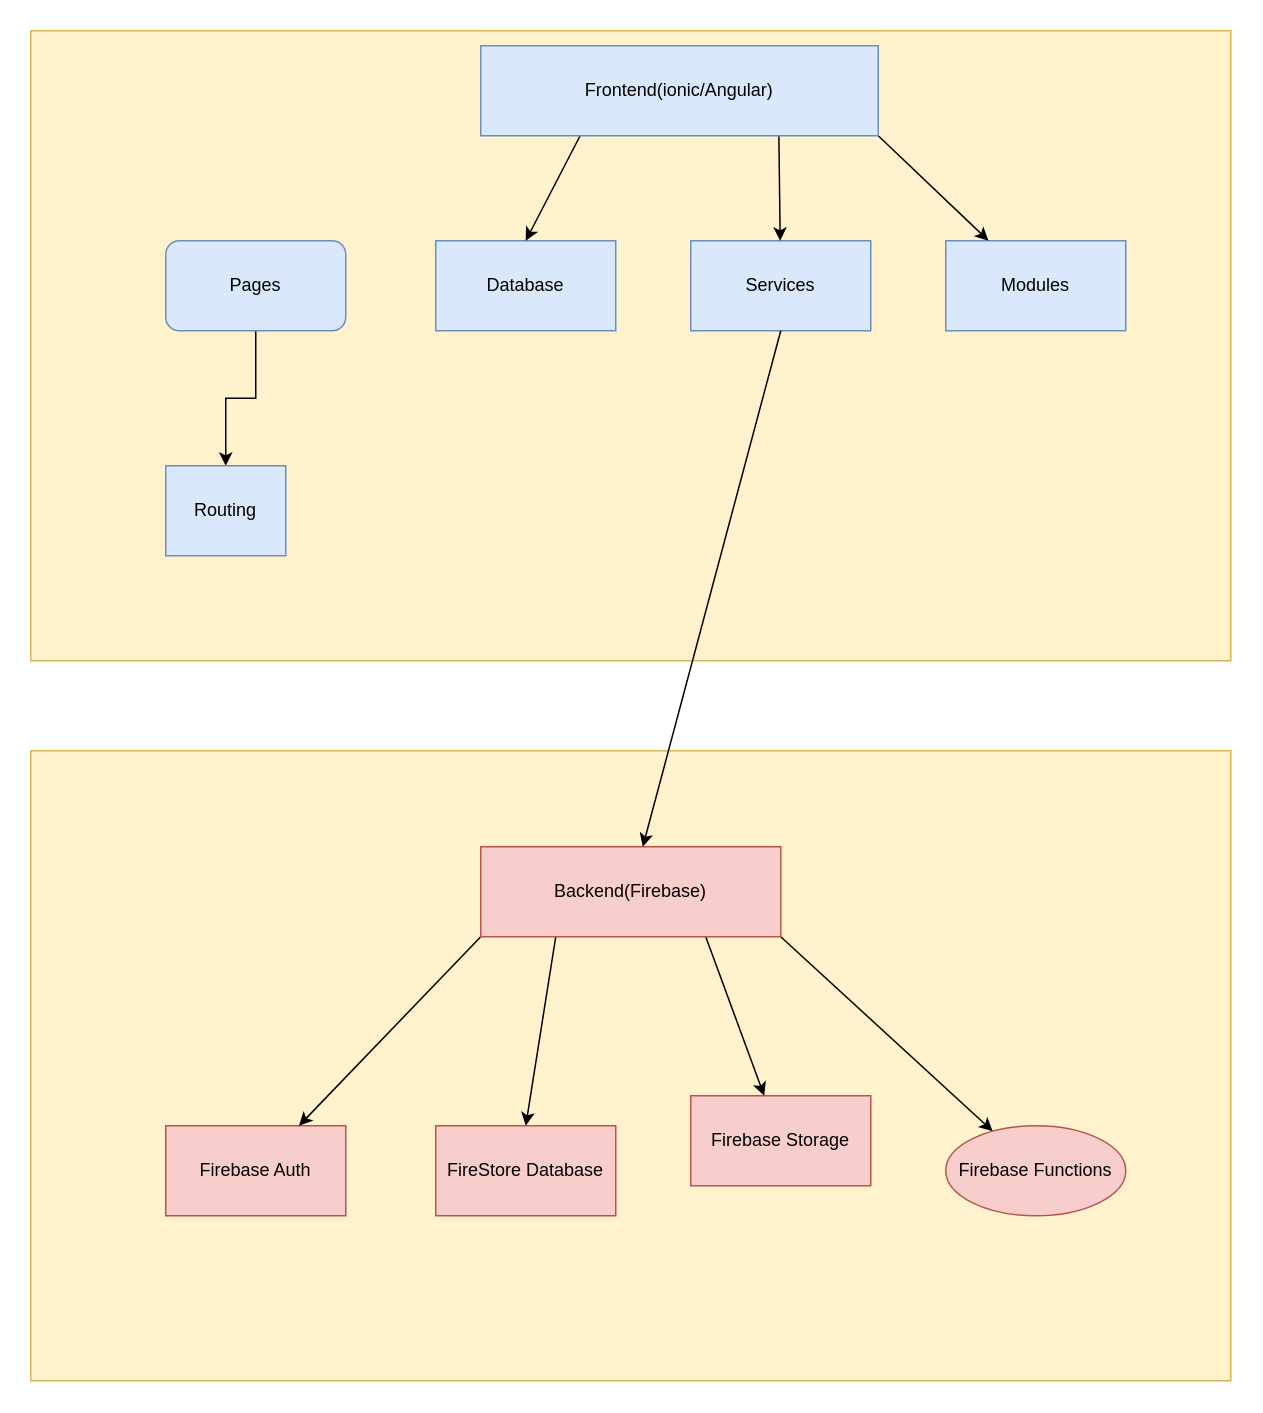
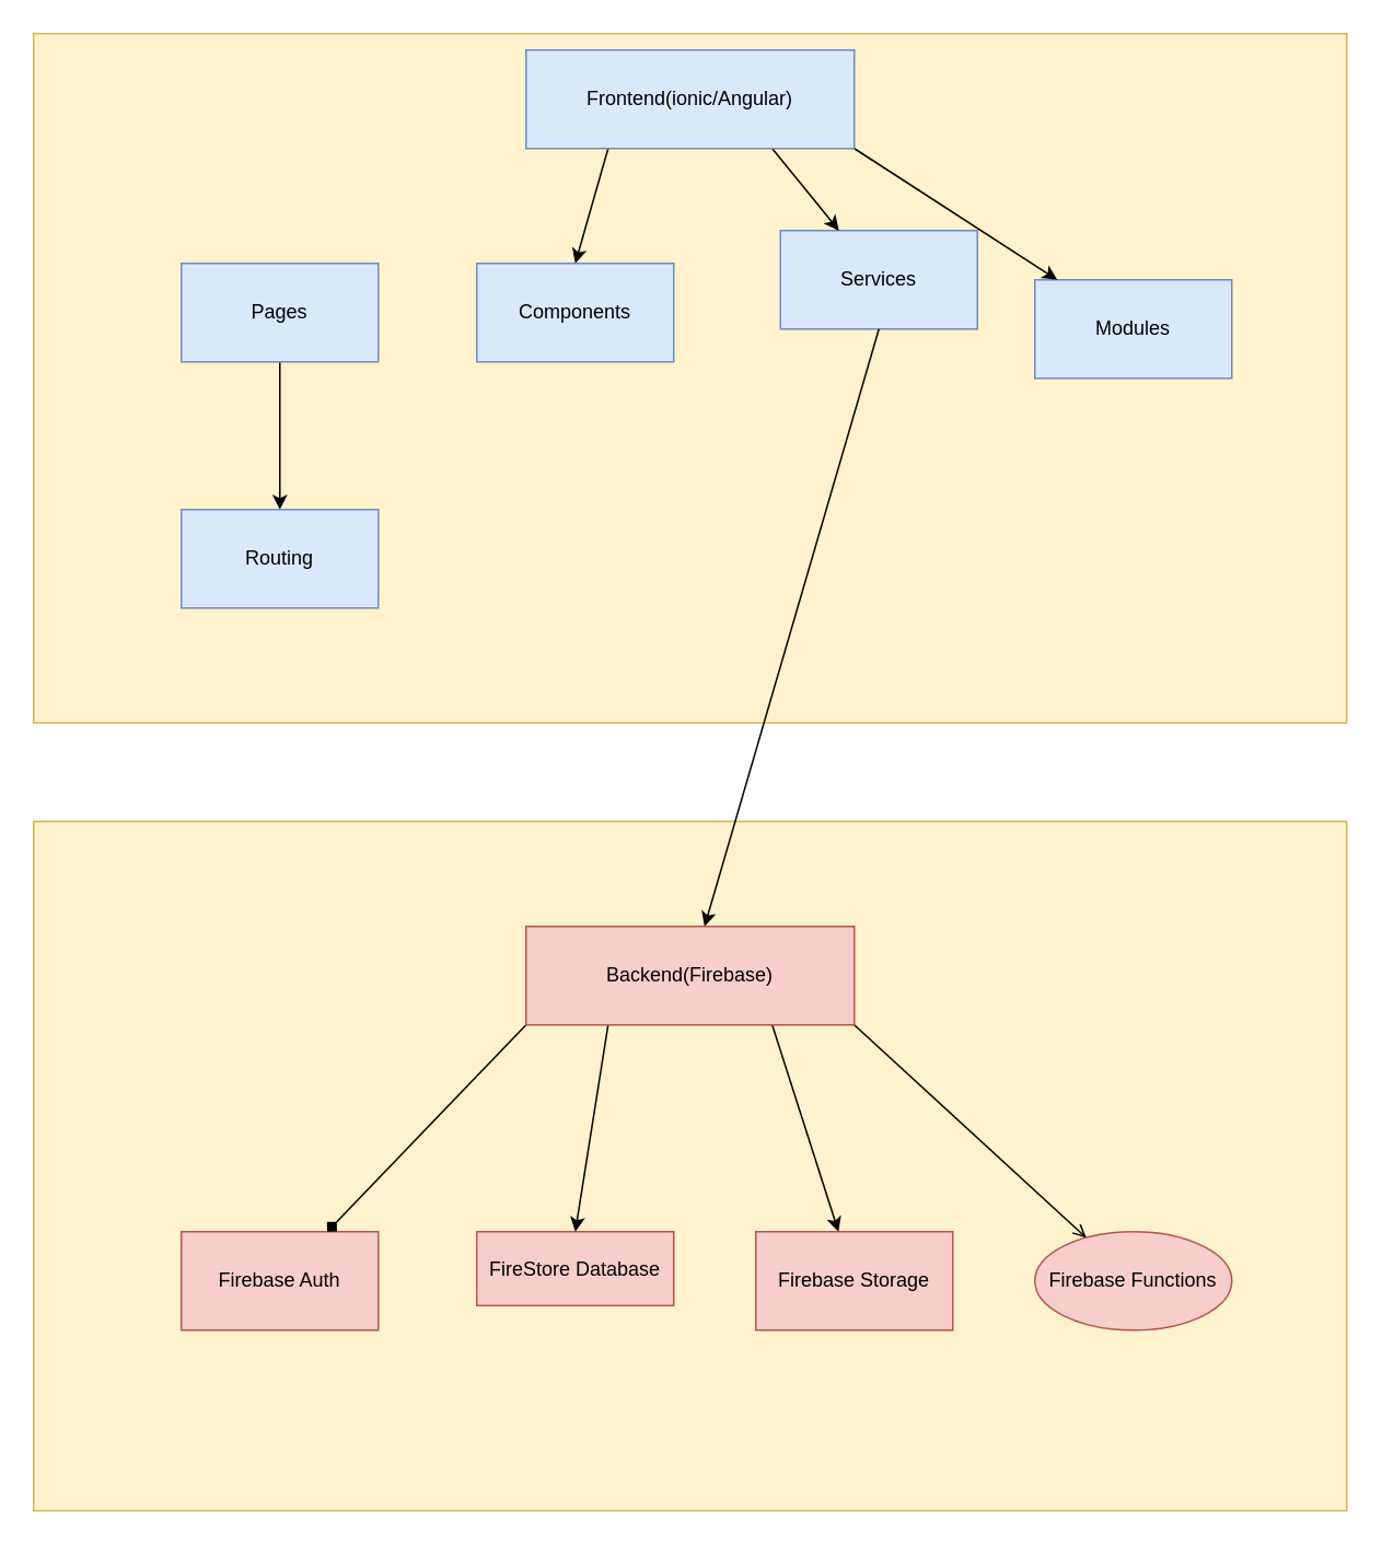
- <mxCell id="12" value="Frontend(ionic/Angular)" style="rounded=0;whiteSpace=wrap;html=1;fillColor=#dae8fc;strokeColor=#6c8ebf;" vertex="1" parent="1"><mxGeometry x="320" y="30" width="265" height="60" as="geometry" /></mxCell>
+ <mxCell id="12" value="Frontend(ionic/Angular)" style="rounded=0;whiteSpace=wrap;html=1;fillColor=#dae8fc;strokeColor=#6c8ebf;" vertex="1" parent="1"><mxGeometry x="320" y="30" width="200" height="60" as="geometry" /></mxCell>
- <mxCell id="4" value="Pages" style="whiteSpace=wrap;html=1;fillColor=#dae8fc;strokeColor=#6c8ebf;rounded=1;" vertex="1" parent="1"><mxGeometry x="110" y="160" width="120" height="60" as="geometry" /></mxCell>
+ <mxCell id="4" value="Pages" style="rounded=0;whiteSpace=wrap;html=1;fillColor=#dae8fc;strokeColor=#6c8ebf;" vertex="1" parent="1"><mxGeometry x="110" y="160" width="120" height="60" as="geometry" /></mxCell>
- <mxCell id="5" value="Database" style="rounded=0;whiteSpace=wrap;html=1;fillColor=#dae8fc;strokeColor=#6c8ebf;" vertex="1" parent="1"><mxGeometry x="290" y="160" width="120" height="60" as="geometry" /></mxCell>
+ <mxCell id="5" value="Components" style="rounded=0;whiteSpace=wrap;html=1;fillColor=#dae8fc;strokeColor=#6c8ebf;" vertex="1" parent="1"><mxGeometry x="290" y="160" width="120" height="60" as="geometry" /></mxCell>
- <mxCell id="6" value="Services" style="rounded=0;whiteSpace=wrap;html=1;fillColor=#dae8fc;strokeColor=#6c8ebf;" vertex="1" parent="1"><mxGeometry x="460" y="160" width="120" height="60" as="geometry" /></mxCell>
+ <mxCell id="6" value="Services" style="rounded=0;whiteSpace=wrap;html=1;fillColor=#dae8fc;strokeColor=#6c8ebf;" vertex="1" parent="1"><mxGeometry x="475" y="140" width="120" height="60" as="geometry" /></mxCell>
- <mxCell id="7" value="Modules" style="rounded=0;whiteSpace=wrap;html=1;fillColor=#dae8fc;strokeColor=#6c8ebf;" vertex="1" parent="1"><mxGeometry x="630" y="160" width="120" height="60" as="geometry" /></mxCell>
+ <mxCell id="7" value="Modules" style="rounded=0;whiteSpace=wrap;html=1;fillColor=#dae8fc;strokeColor=#6c8ebf;" vertex="1" parent="1"><mxGeometry x="630" y="170" width="120" height="60" as="geometry" /></mxCell>
- <mxCell id="8" value="Routing" style="rounded=0;whiteSpace=wrap;html=1;fillColor=#dae8fc;strokeColor=#6c8ebf;" vertex="1" parent="1"><mxGeometry x="110" y="310" width="80" height="60" as="geometry" /></mxCell>
+ <mxCell id="8" value="Routing" style="rounded=0;whiteSpace=wrap;html=1;fillColor=#dae8fc;strokeColor=#6c8ebf;" vertex="1" parent="1"><mxGeometry x="110" y="310" width="120" height="60" as="geometry" /></mxCell>
- <mxCell id="18" style="rounded=0;orthogonalLoop=1;jettySize=auto;html=1;exitX=0;exitY=1;exitDx=0;exitDy=0;" edge="1" parent="1" source="22" target="14"><mxGeometry relative="1" as="geometry" /></mxCell>
+ <mxCell id="18" style="rounded=0;orthogonalLoop=1;jettySize=auto;html=1;exitX=0;exitY=1;exitDx=0;exitDy=0;endArrow=diamond;" edge="1" parent="1" source="22" target="14"><mxGeometry relative="1" as="geometry" /></mxCell>
- <mxCell id="21" style="rounded=0;orthogonalLoop=1;jettySize=auto;html=1;exitX=1;exitY=1;exitDx=0;exitDy=0;" edge="1" parent="1" source="22" target="17"><mxGeometry relative="1" as="geometry" /></mxCell>
+ <mxCell id="21" style="rounded=0;orthogonalLoop=1;jettySize=auto;html=1;exitX=1;exitY=1;exitDx=0;exitDy=0;endArrow=open;" edge="1" parent="1" source="22" target="17"><mxGeometry relative="1" as="geometry" /></mxCell>
- <mxCell id="16" value="Firebase Storage" style="rounded=0;whiteSpace=wrap;html=1;fillColor=#f8cecc;strokeColor=#b85450;" vertex="1" parent="1"><mxGeometry x="460" y="730" width="120" height="60" as="geometry" /></mxCell>
+ <mxCell id="16" value="Firebase Storage" style="rounded=0;whiteSpace=wrap;html=1;fillColor=#f8cecc;strokeColor=#b85450;" vertex="1" parent="1"><mxGeometry x="460" y="750" width="120" height="60" as="geometry" /></mxCell>
- <mxCell id="15" value="FireStore Database" style="rounded=0;whiteSpace=wrap;html=1;fillColor=#f8cecc;strokeColor=#b85450;" vertex="1" parent="1"><mxGeometry x="290" y="750" width="120" height="60" as="geometry" /></mxCell>
+ <mxCell id="15" value="FireStore Database" style="rounded=0;whiteSpace=wrap;html=1;fillColor=#f8cecc;strokeColor=#b85450;" vertex="1" parent="1"><mxGeometry x="290" y="750" width="120" height="45" as="geometry" /></mxCell>
